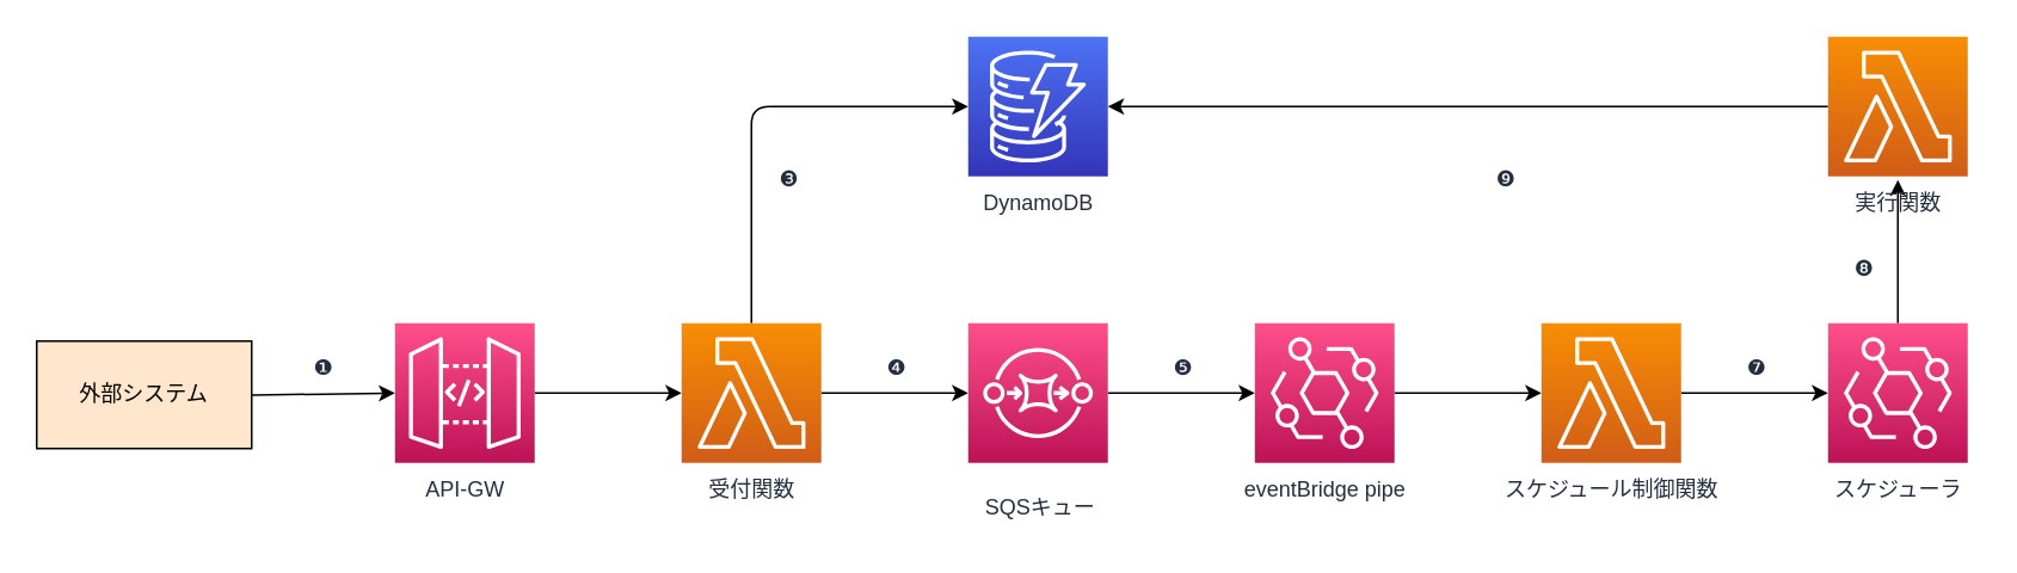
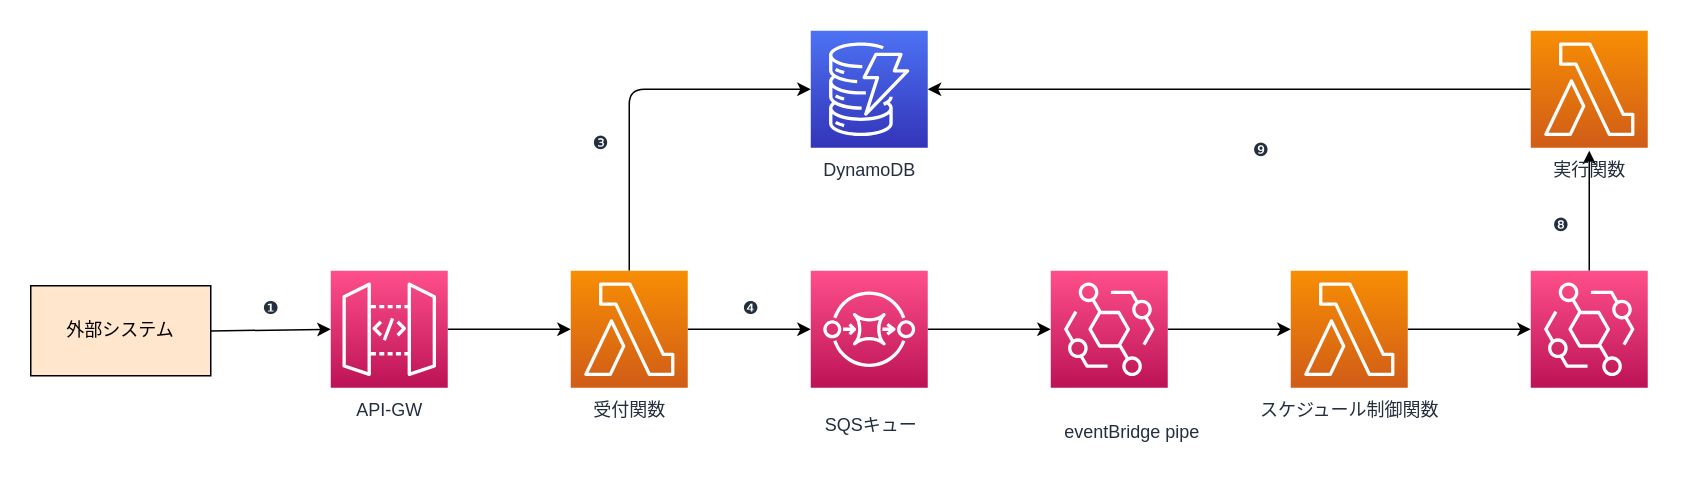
- <mxCell id="29" value="❸" style="text;html=1;align=center;verticalAlign=middle;resizable=0;points=[];autosize=1;strokeColor=none;fillColor=none;fontSize=12;fontFamily=Helvetica;fontColor=#232F3E;" parent="1" vertex="1"><mxGeometry x="420" y="85" width="40" height="30" as="geometry" /></mxCell>
+ <mxCell id="29" value="❸" style="text;html=1;align=center;verticalAlign=middle;resizable=0;points=[];autosize=1;strokeColor=none;fillColor=none;fontSize=12;fontFamily=Helvetica;fontColor=#232F3E;" parent="1" vertex="1"><mxGeometry x="380" y="80" width="40" height="30" as="geometry" /></mxCell>
- <mxCell id="31" value="❺" style="text;html=1;align=center;verticalAlign=middle;resizable=0;points=[];autosize=1;strokeColor=none;fillColor=none;fontSize=12;fontFamily=Helvetica;fontColor=#232F3E;" parent="1" vertex="1"><mxGeometry x="640" y="190" width="40" height="30" as="geometry" /></mxCell>
- <mxCell id="32" value="❼" style="text;html=1;align=center;verticalAlign=middle;resizable=0;points=[];autosize=1;strokeColor=none;fillColor=none;fontSize=12;fontFamily=Helvetica;fontColor=#232F3E;" parent="1" vertex="1"><mxGeometry x="960" y="190" width="40" height="30" as="geometry" /></mxCell>
- <mxCell id="22" value="eventBridge pipe" style="text;html=1;align=center;verticalAlign=middle;resizable=0;points=[];autosize=1;strokeColor=none;fillColor=none;fontSize=12;fontFamily=Helvetica;fontColor=#232F3E;" parent="1" vertex="1"><mxGeometry x="684" y="258" width="110" height="30" as="geometry" /></mxCell>
+ <mxCell id="22" value="eventBridge pipe" style="text;html=1;align=center;verticalAlign=middle;resizable=0;points=[];autosize=1;strokeColor=none;fillColor=none;fontSize=12;fontFamily=Helvetica;fontColor=#232F3E;" parent="1" vertex="1"><mxGeometry x="699" y="273" width="110" height="30" as="geometry" /></mxCell>
- <mxCell id="24" value="スケジューラ" style="text;html=1;align=center;verticalAlign=middle;resizable=0;points=[];autosize=1;strokeColor=none;fillColor=none;fontSize=12;fontFamily=Helvetica;fontColor=#232F3E;" parent="1" vertex="1"><mxGeometry x="1014" y="258" width="90" height="30" as="geometry" /></mxCell>
